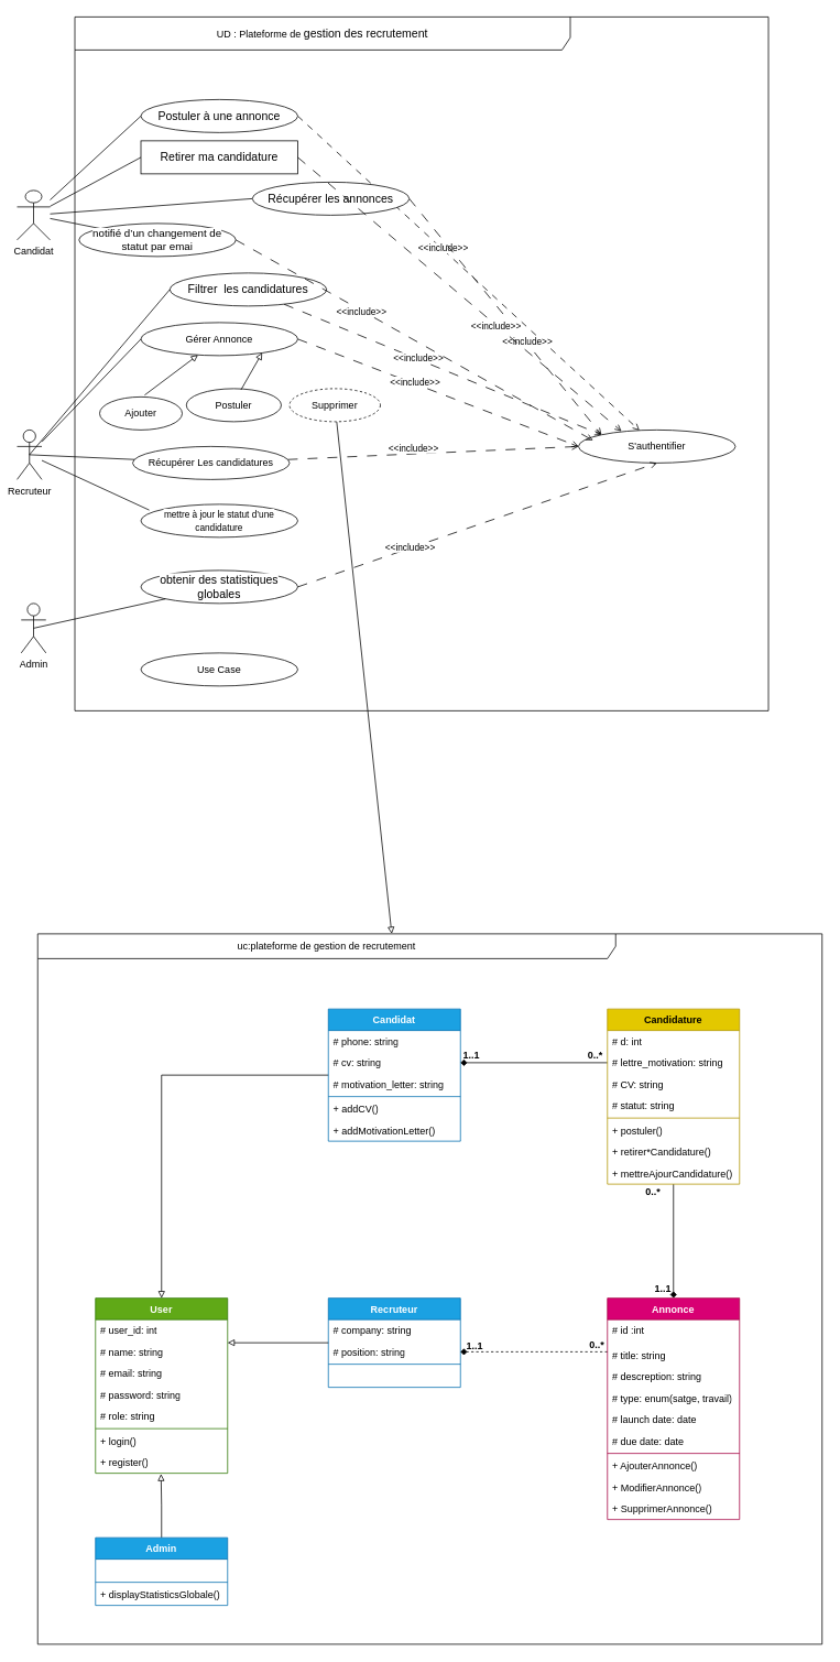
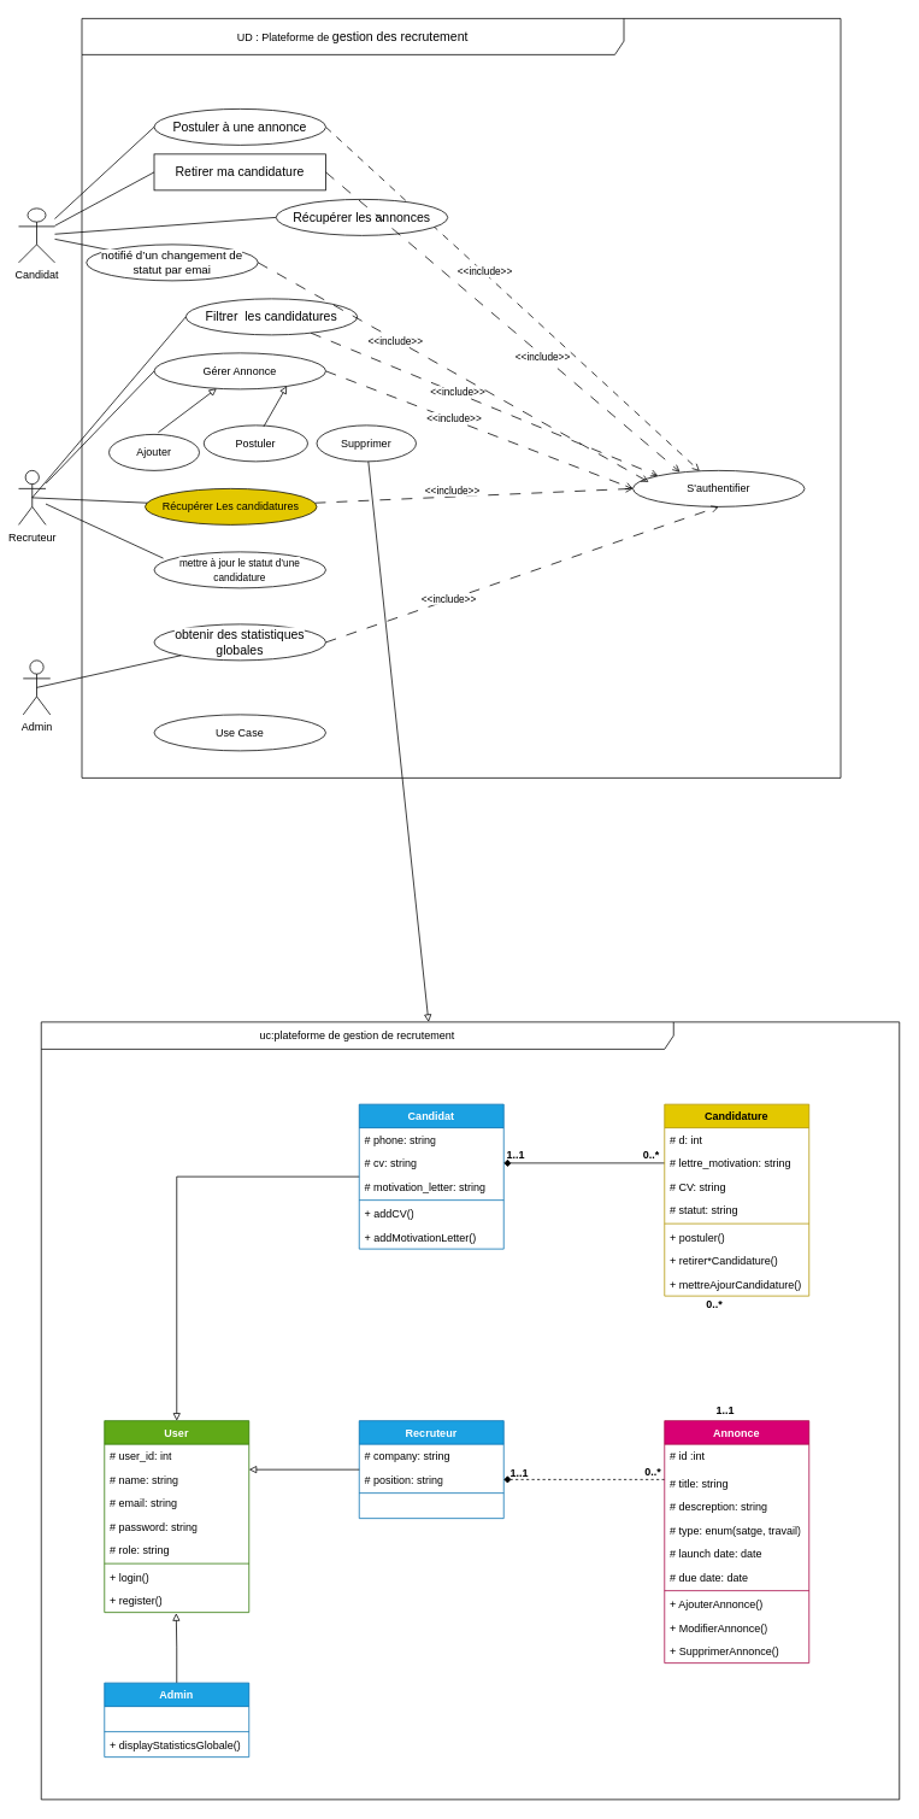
- <mxCell id="16" style="rounded=0;orthogonalLoop=1;jettySize=auto;html=1;exitX=1;exitY=0.5;exitDx=0;exitDy=0;entryX=0;entryY=0;entryDx=0;entryDy=0;endArrow=open;endFill=0;dashed=1;dashPattern=12 12;" edge="1" parent="1" source="18" target="26"><mxGeometry relative="1" as="geometry" /></mxCell>
- <mxCell id="17" value="&amp;lt;&amp;lt;include&amp;gt;&amp;gt;" style="edgeLabel;html=1;align=center;verticalAlign=middle;resizable=0;points=[];" vertex="1" connectable="0" parent="16"><mxGeometry x="0.211" y="1" relative="1" as="geometry"><mxPoint x="1" as="offset" /></mxGeometry></mxCell>
- <mxCell id="15" value="Supprimer" style="ellipse;whiteSpace=wrap;html=1;dashed=1;" vertex="1" parent="1"><mxGeometry x="350" y="470" width="110" height="40" as="geometry" /></mxCell>
+ <mxCell id="15" value="Supprimer" style="ellipse;whiteSpace=wrap;html=1;" vertex="1" parent="1"><mxGeometry x="350" y="470" width="110" height="40" as="geometry" /></mxCell>
- <mxCell id="29" value="Récupérer Les candidatures" style="ellipse;whiteSpace=wrap;html=1;" vertex="1" parent="1"><mxGeometry x="160" y="540" width="190" height="40" as="geometry" /></mxCell>
+ <mxCell id="29" value="Récupérer Les candidatures" style="ellipse;whiteSpace=wrap;html=1;fillColor=#e3c800;" vertex="1" parent="1"><mxGeometry x="160" y="540" width="190" height="40" as="geometry" /></mxCell>
- <mxCell id="78" style="edgeStyle=orthogonalEdgeStyle;rounded=0;orthogonalLoop=1;jettySize=auto;html=1;endArrow=none;startFill=1;entryX=0.5;entryY=1;entryDx=0;entryDy=0;endFill=1;startArrow=diamond;" edge="1" parent="1" source="79" target="95"><mxGeometry relative="1" as="geometry"><mxPoint x="815" y="1411" as="targetPoint" /><Array as="points" /></mxGeometry></mxCell>
